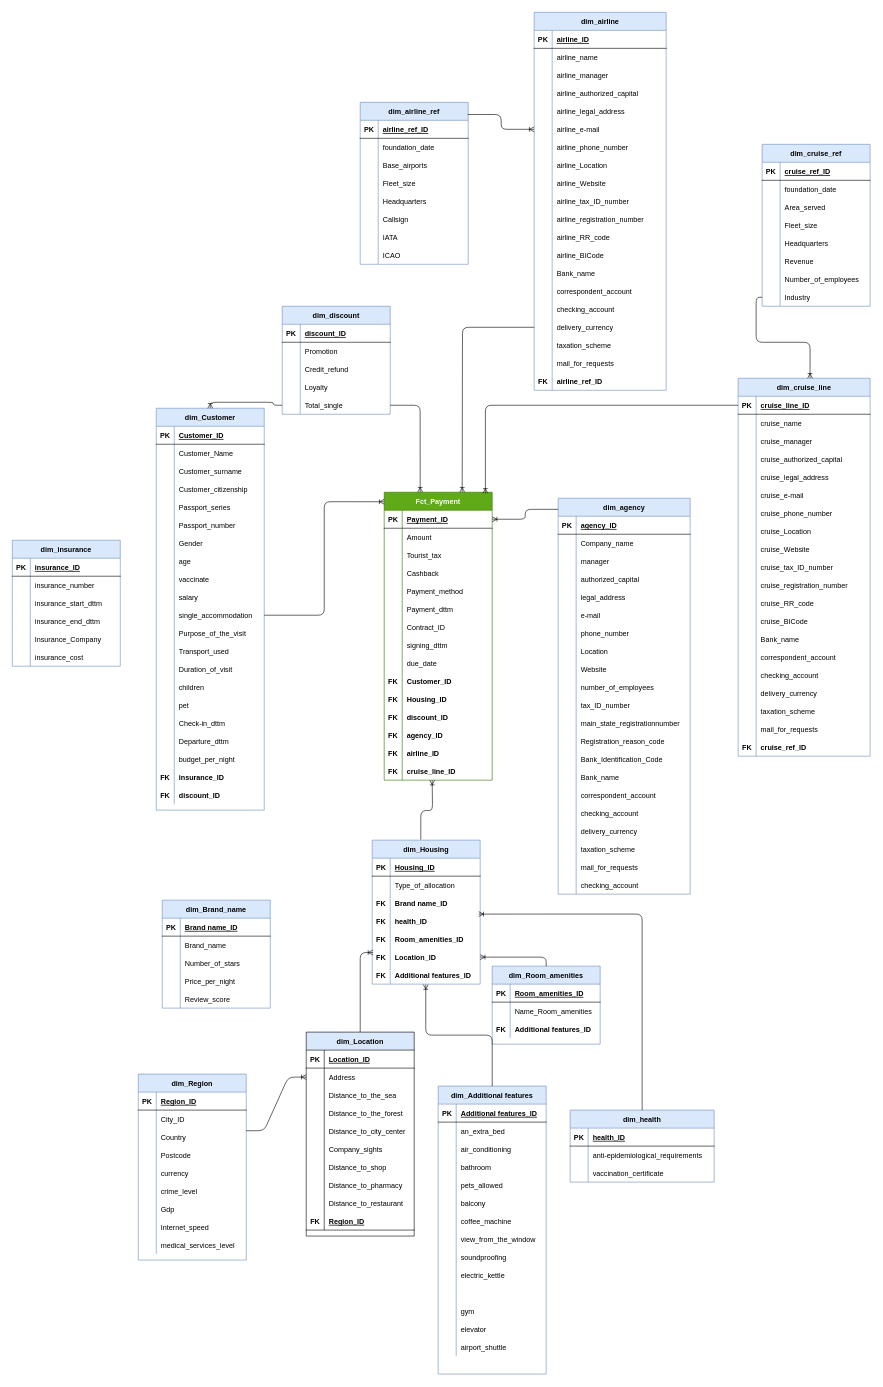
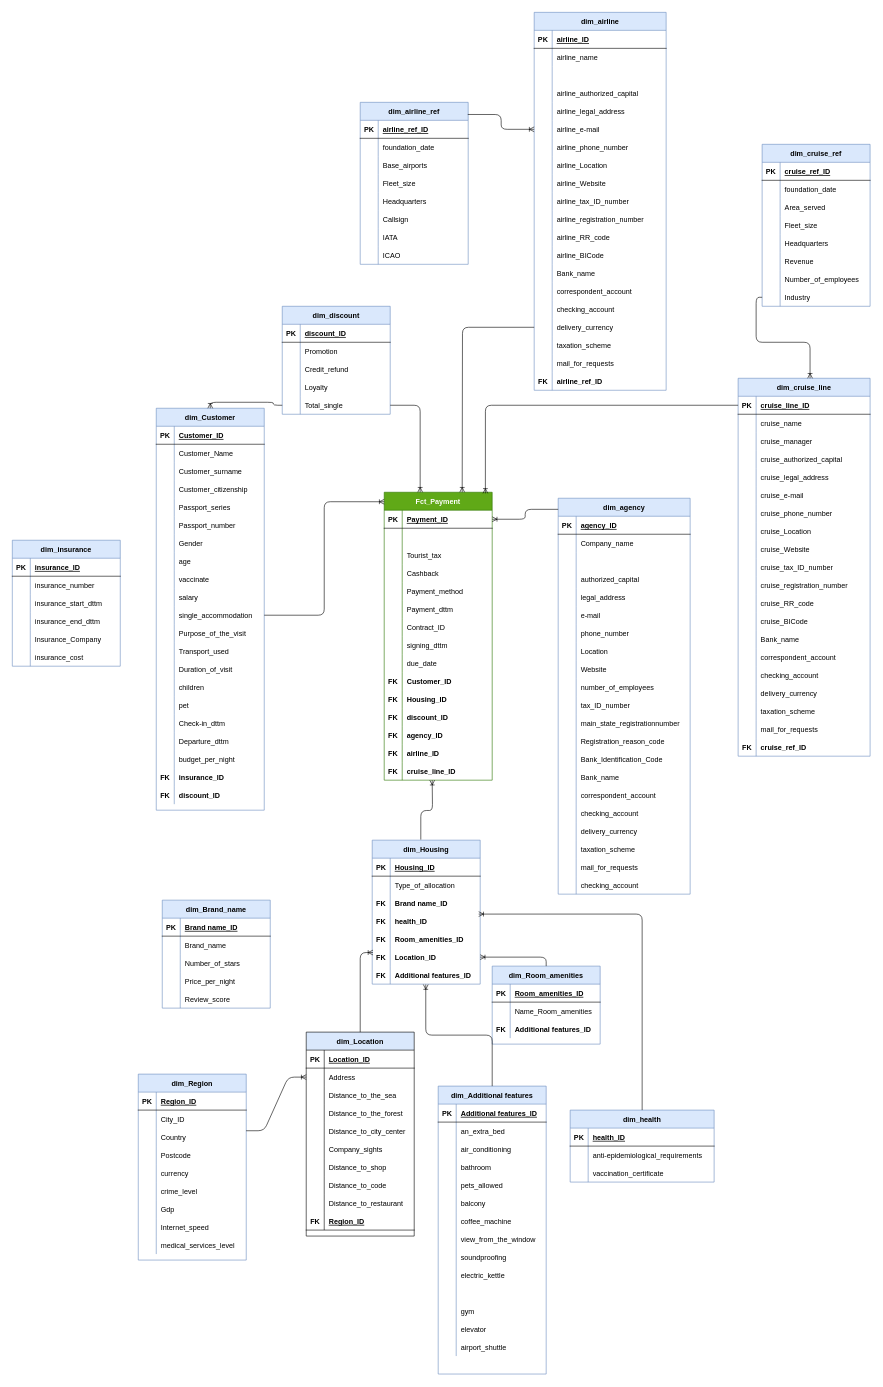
- <mxCell id="391" value="airline_manager" style="shape=partialRectangle;connectable=0;fillColor=none;top=0;left=0;bottom=0;right=0;align=left;spacingLeft=6;overflow=hidden;" parent="389" vertex="1"><mxGeometry x="30" width="190" height="30" as="geometry"><mxRectangle width="190" height="30" as="alternateBounds" /></mxGeometry></mxCell>
- <mxCell id="135" value="Amount" style="shape=partialRectangle;connectable=0;fillColor=none;top=0;left=0;bottom=0;right=0;align=left;spacingLeft=6;overflow=hidden;" parent="133" vertex="1"><mxGeometry x="30" width="150" height="30" as="geometry"><mxRectangle width="150" height="30" as="alternateBounds" /></mxGeometry></mxCell>
- <mxCell id="322" value="manager" style="shape=partialRectangle;connectable=0;fillColor=none;top=0;left=0;bottom=0;right=0;align=left;spacingLeft=6;overflow=hidden;" parent="320" vertex="1"><mxGeometry x="30" width="190" height="30" as="geometry"><mxRectangle width="190" height="30" as="alternateBounds" /></mxGeometry></mxCell>
- <mxCell id="90" value="Distance_to_pharmacy" style="shape=partialRectangle;connectable=0;fillColor=none;top=0;left=0;bottom=0;right=0;align=left;spacingLeft=6;overflow=hidden;" parent="88" vertex="1"><mxGeometry x="30" width="150" height="30" as="geometry"><mxRectangle width="150" height="30" as="alternateBounds" /></mxGeometry></mxCell>
+ <mxCell id="90" value="Distance_to_code" style="shape=partialRectangle;connectable=0;fillColor=none;top=0;left=0;bottom=0;right=0;align=left;spacingLeft=6;overflow=hidden;" parent="88" vertex="1"><mxGeometry x="30" width="150" height="30" as="geometry"><mxRectangle width="150" height="30" as="alternateBounds" /></mxGeometry></mxCell>
